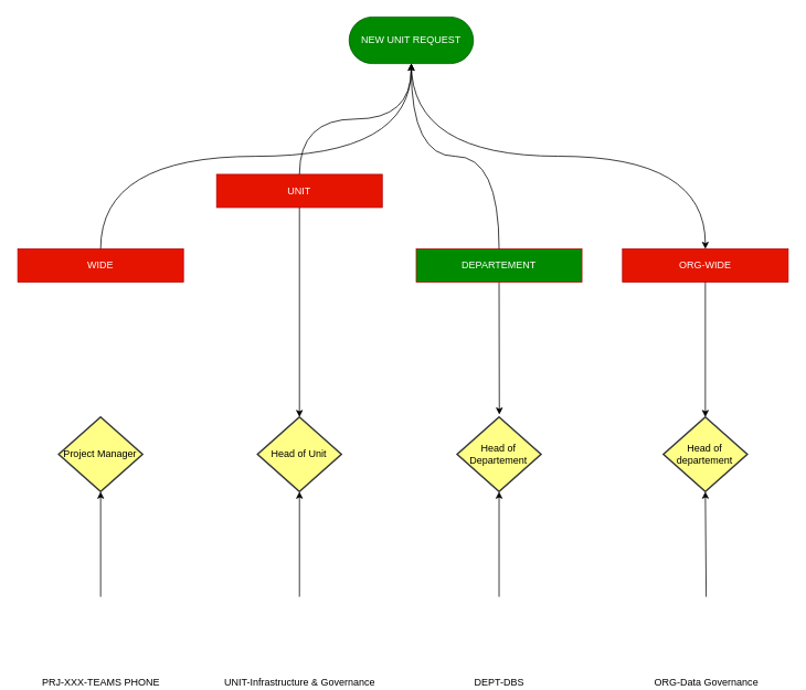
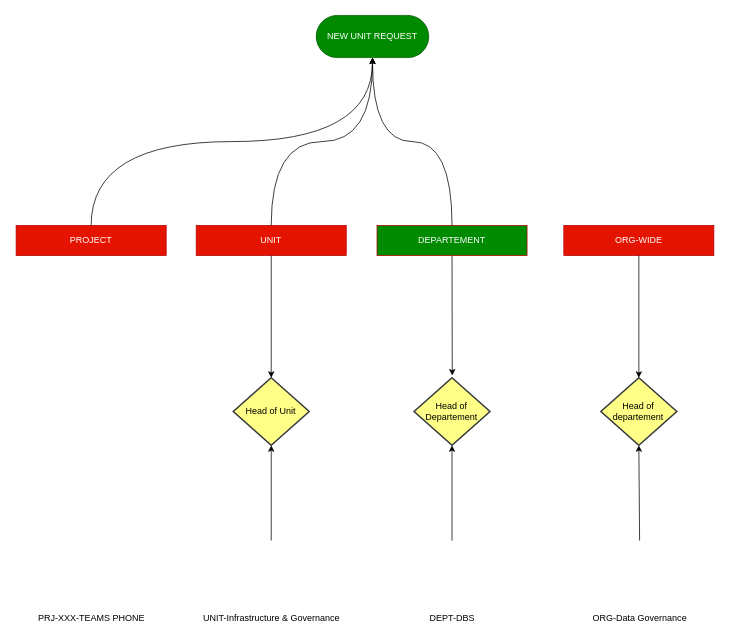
- <mxCell id="3" style="edgeStyle=orthogonalEdgeStyle;rounded=0;orthogonalLoop=1;jettySize=auto;html=1;exitX=0.5;exitY=0.5;exitDx=0;exitDy=28.125;exitPerimeter=0;curved=1;" edge="1" parent="1" source="4" target="10"><mxGeometry relative="1" as="geometry" /></mxCell>
- <mxCell id="7" value="UNIT" style="rounded=0;whiteSpace=wrap;html=1;fillColor=#e51400;fontColor=#ffffff;strokeColor=#B20000;" vertex="1" parent="1"><mxGeometry x="261" y="210" width="200" height="40" as="geometry" /></mxCell>
+ <mxCell id="7" value="UNIT" style="rounded=0;whiteSpace=wrap;html=1;fillColor=#e51400;fontColor=#ffffff;strokeColor=#B20000;" vertex="1" parent="1"><mxGeometry x="261" y="300" width="200" height="40" as="geometry" /></mxCell>
- <mxCell id="5" value="WIDE" style="rounded=0;whiteSpace=wrap;html=1;fillColor=#e51400;fontColor=#ffffff;strokeColor=#B20000;" vertex="1" parent="1"><mxGeometry x="20.99" y="300" width="200" height="40" as="geometry" /></mxCell>
+ <mxCell id="5" value="PROJECT" style="rounded=0;whiteSpace=wrap;html=1;fillColor=#e51400;fontColor=#ffffff;strokeColor=#B20000;" vertex="1" parent="1"><mxGeometry x="20.99" y="300" width="200" height="40" as="geometry" /></mxCell>
- <mxCell id="2" value="Project Manager" style="strokeWidth=2;html=1;shape=mxgraph.flowchart.decision;whiteSpace=wrap;fillColor=#ffff88;strokeColor=#36393d;" parent="1" vertex="1"><mxGeometry x="70.37" y="503" width="101.25" height="90" as="geometry" /></mxCell>
- <mxCell id="24" style="rounded=0;orthogonalLoop=1;jettySize=auto;html=1;exitX=0.5;exitY=0;exitDx=0;exitDy=0;entryX=0.5;entryY=1;entryDx=0;entryDy=0;entryPerimeter=0;" edge="1" parent="1" source="6" target="2"><mxGeometry relative="1" as="geometry" /></mxCell>
